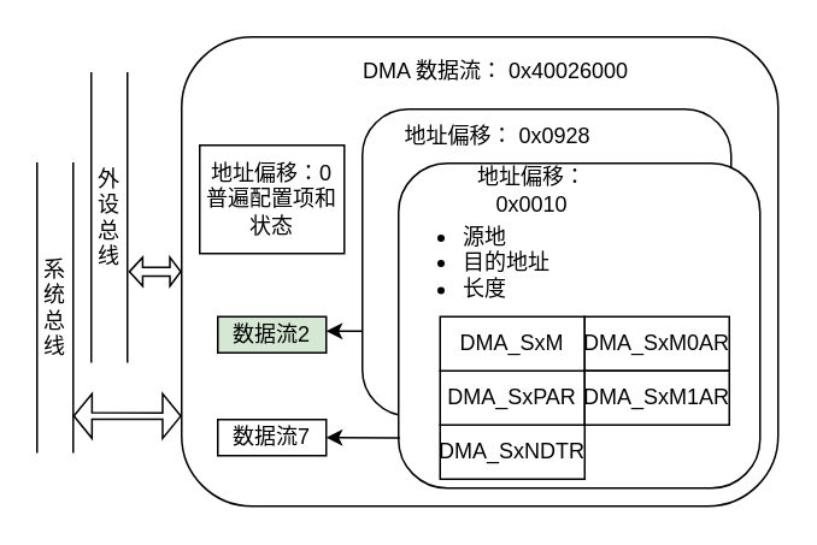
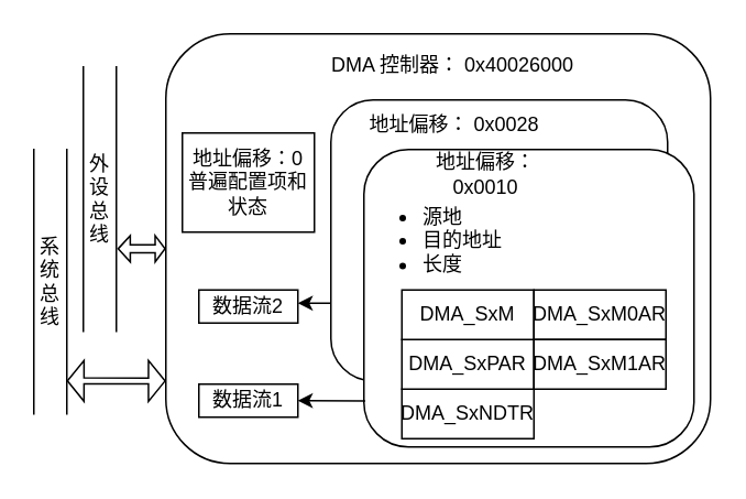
- <mxCell id="12" value="DMA 数据流： 0x40026000" style="text;html=1;strokeColor=none;fillColor=none;align=center;verticalAlign=middle;whiteSpace=wrap;rounded=0;" parent="1" vertex="1"><mxGeometry x="184" y="24" width="180" height="30" as="geometry" /></mxCell>
+ <mxCell id="12" value="DMA 控制器： 0x40026000" style="text;html=1;strokeColor=none;fillColor=none;align=center;verticalAlign=middle;whiteSpace=wrap;rounded=0;" parent="1" vertex="1"><mxGeometry x="184" y="24" width="180" height="30" as="geometry" /></mxCell>
- <mxCell id="15" value="地址偏移： 0x0928" style="text;html=1;strokeColor=none;fillColor=none;align=center;verticalAlign=middle;whiteSpace=wrap;rounded=0;" parent="1" vertex="1"><mxGeometry x="220" y="60" width="110" height="30" as="geometry" /></mxCell>
+ <mxCell id="15" value="地址偏移： 0x0028" style="text;html=1;strokeColor=none;fillColor=none;align=center;verticalAlign=middle;whiteSpace=wrap;rounded=0;" parent="1" vertex="1"><mxGeometry x="220" y="60" width="110" height="30" as="geometry" /></mxCell>
- <mxCell id="17" value="数据流2" style="rounded=0;whiteSpace=wrap;html=1;fillColor=#d5e8d4;" parent="1" vertex="1"><mxGeometry x="120" y="175" width="60" height="20" as="geometry" /></mxCell>
+ <mxCell id="17" value="数据流2" style="rounded=0;whiteSpace=wrap;html=1;" parent="1" vertex="1"><mxGeometry x="120" y="175" width="60" height="20" as="geometry" /></mxCell>
- <mxCell id="18" value="数据流7" style="rounded=0;whiteSpace=wrap;html=1;" parent="1" vertex="1"><mxGeometry x="120" y="232" width="60" height="20" as="geometry" /></mxCell>
+ <mxCell id="18" value="数据流1" style="rounded=0;whiteSpace=wrap;html=1;" parent="1" vertex="1"><mxGeometry x="120" y="232" width="60" height="20" as="geometry" /></mxCell>
